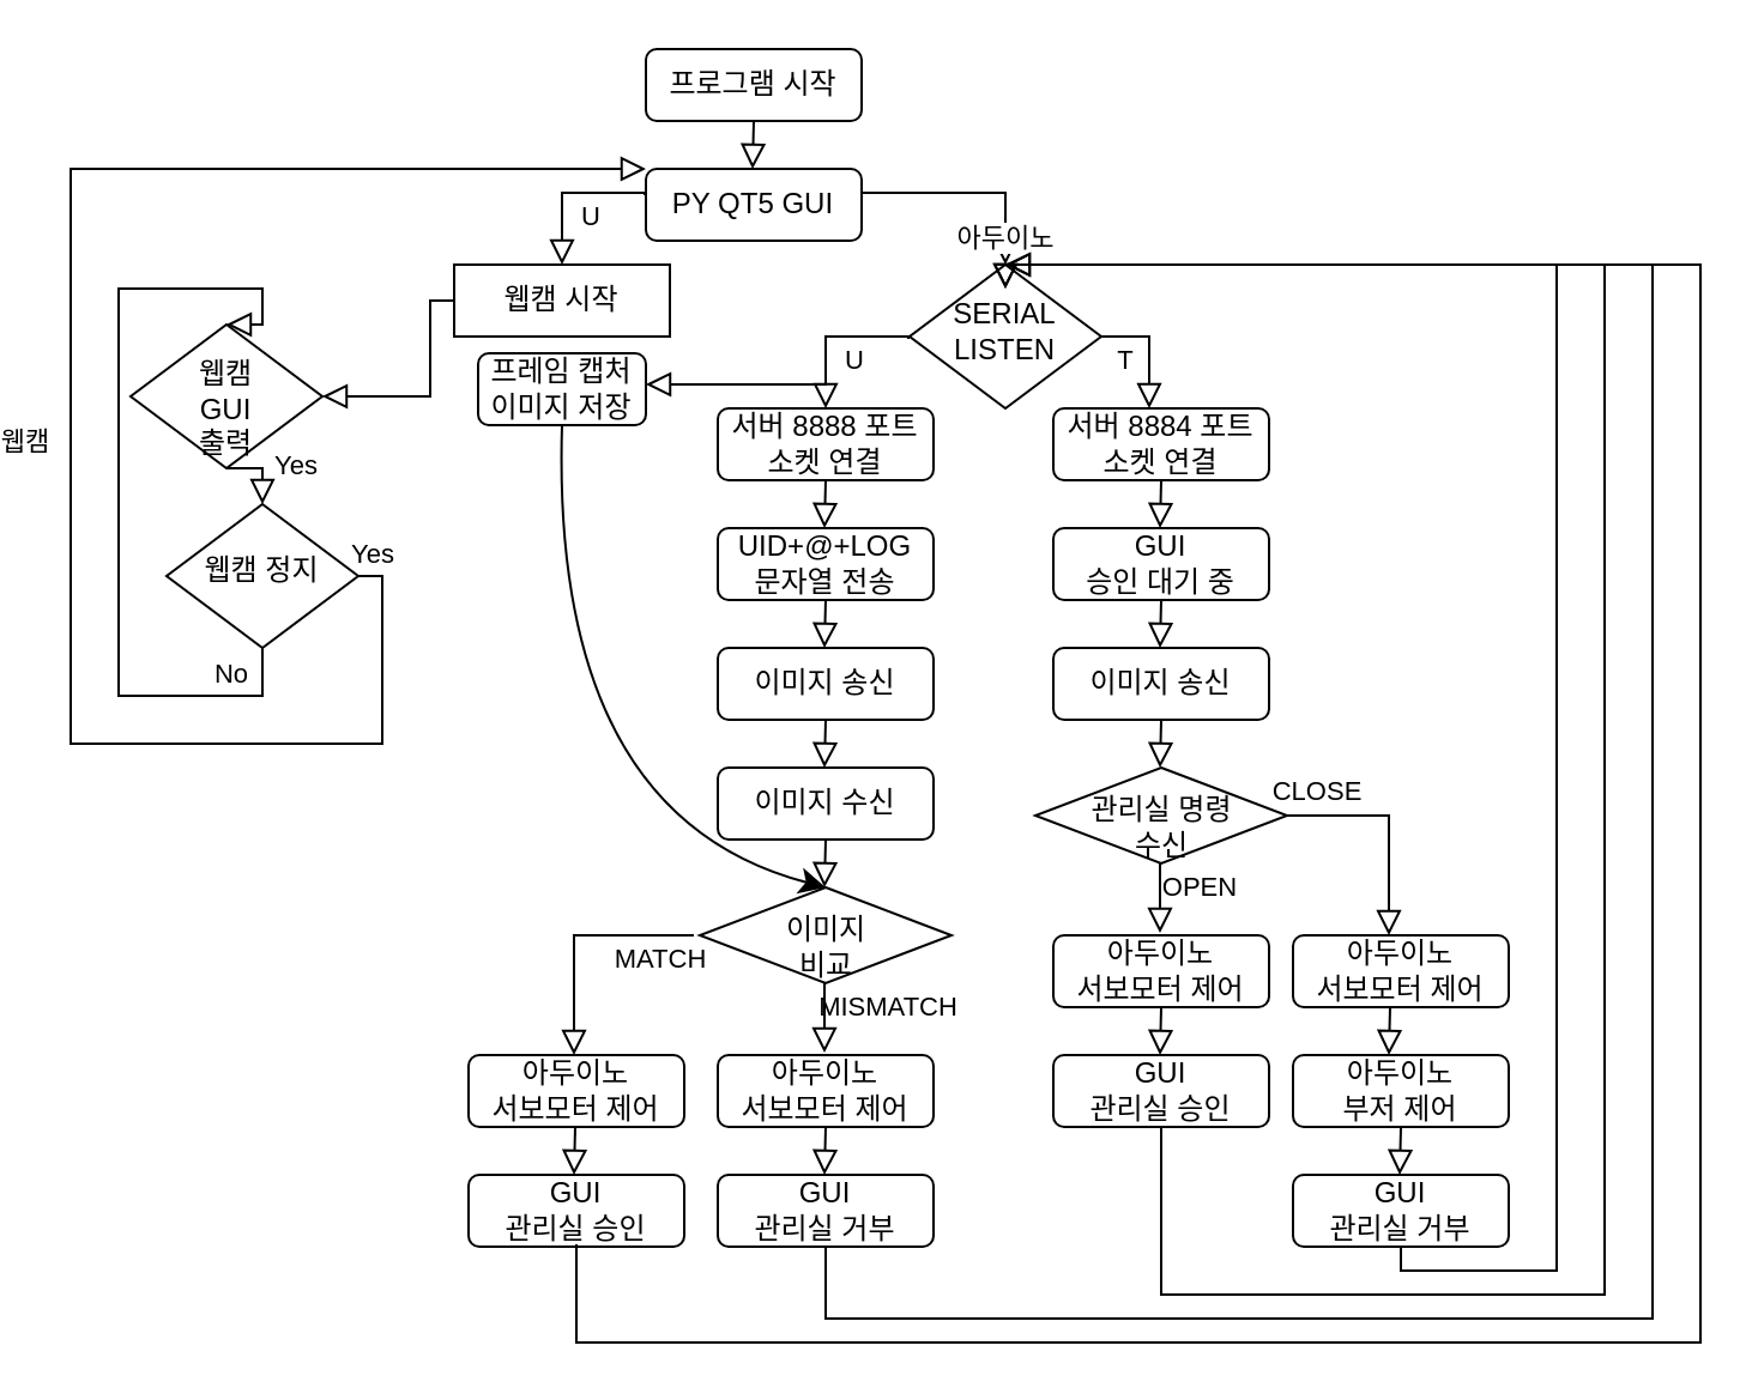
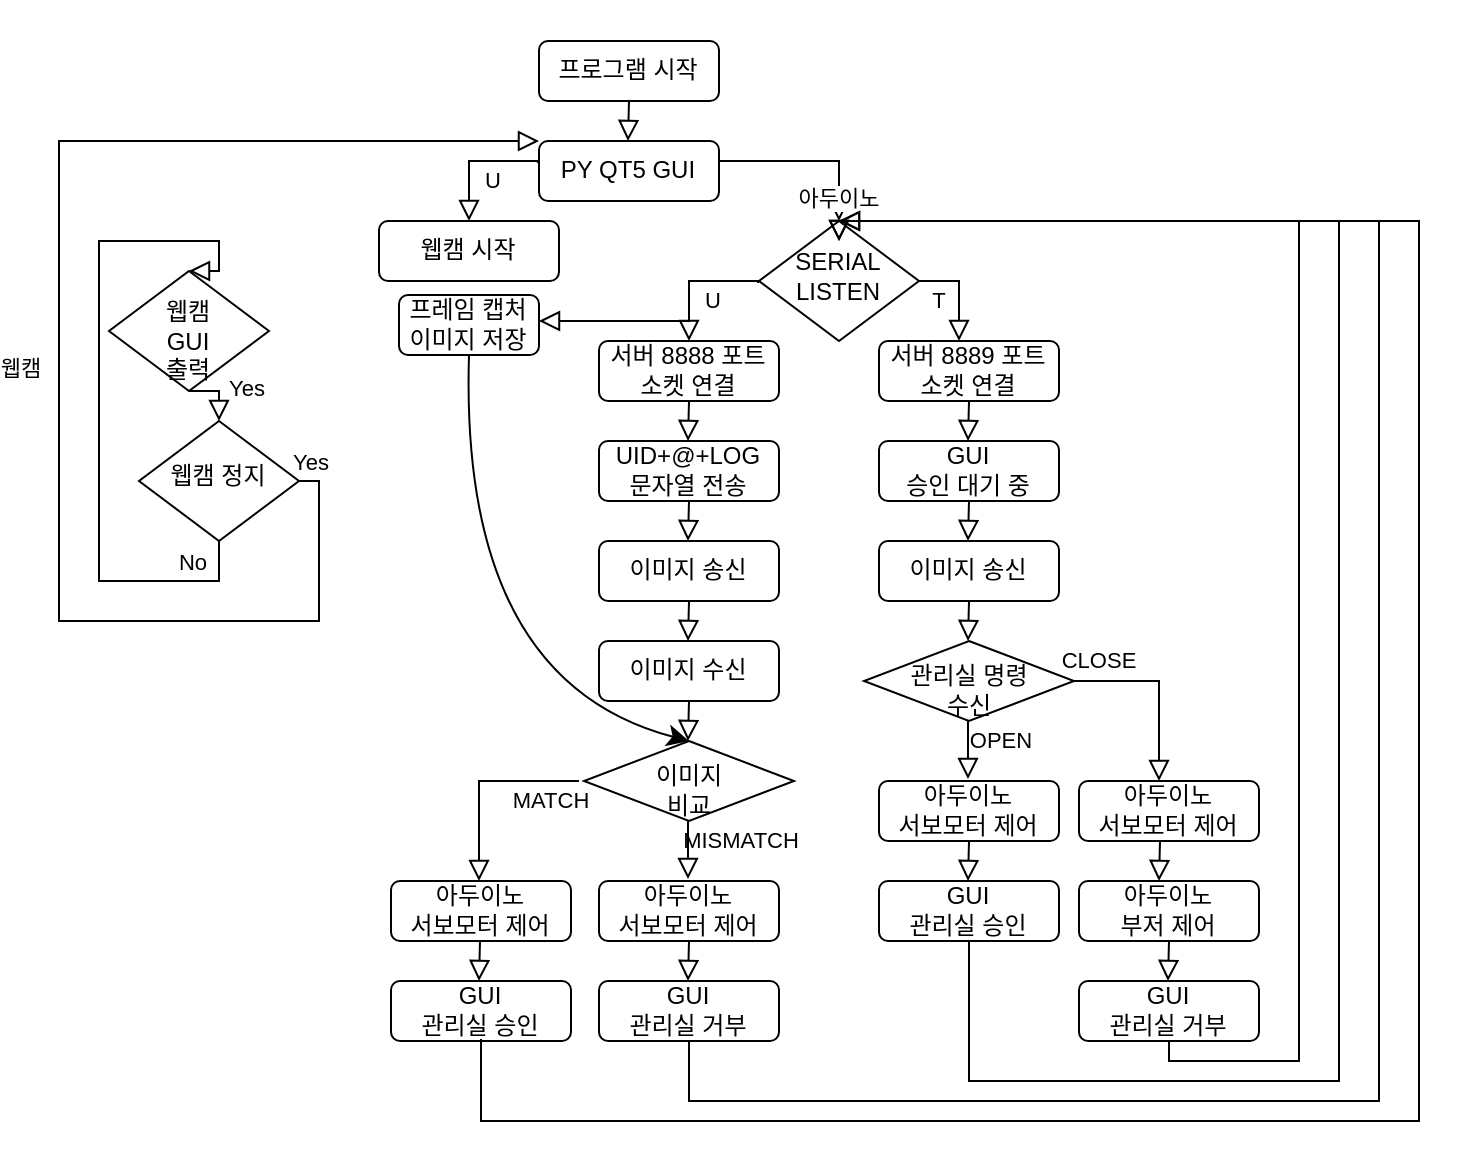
- <mxCell id="40" value="웹캠 시작" style="whiteSpace=wrap;html=1;fontSize=12;glass=0;strokeWidth=1;shadow=0;rounded=0;" vertex="1" parent="1"><mxGeometry x="180" y="110" width="90" height="30" as="geometry" /></mxCell>
+ <mxCell id="40" value="웹캠 시작" style="rounded=1;whiteSpace=wrap;html=1;fontSize=12;glass=0;strokeWidth=1;shadow=0;" vertex="1" parent="1"><mxGeometry x="180" y="110" width="90" height="30" as="geometry" /></mxCell>
- <mxCell id="42" value="" style="rounded=0;html=1;jettySize=auto;orthogonalLoop=1;fontSize=11;endArrow=block;endFill=0;endSize=8;strokeWidth=1;shadow=0;labelBackgroundColor=none;edgeStyle=orthogonalEdgeStyle;entryX=1;entryY=0.5;entryDx=0;entryDy=0;exitX=0;exitY=0.5;exitDx=0;exitDy=0;" edge="1" parent="1" source="40" target="41"><mxGeometry y="20" relative="1" as="geometry"><mxPoint as="offset" /><mxPoint x="170" y="140" as="targetPoint" /><mxPoint x="170.5" y="120" as="sourcePoint" /><Array as="points"><mxPoint x="170" y="125" /><mxPoint x="170" y="165" /></Array></mxGeometry></mxCell>
- <mxCell id="13" value="서버 8884 포트&lt;br style=&quot;border-color: var(--border-color);&quot;&gt;소켓 연결" style="rounded=1;whiteSpace=wrap;html=1;fontSize=12;glass=0;strokeWidth=1;shadow=0;" vertex="1" parent="1"><mxGeometry x="430" y="170" width="90" height="30" as="geometry" /></mxCell>
+ <mxCell id="13" value="서버 8889 포트&lt;br style=&quot;border-color: var(--border-color);&quot;&gt;소켓 연결" style="rounded=1;whiteSpace=wrap;html=1;fontSize=12;glass=0;strokeWidth=1;shadow=0;" vertex="1" parent="1"><mxGeometry x="430" y="170" width="90" height="30" as="geometry" /></mxCell>
